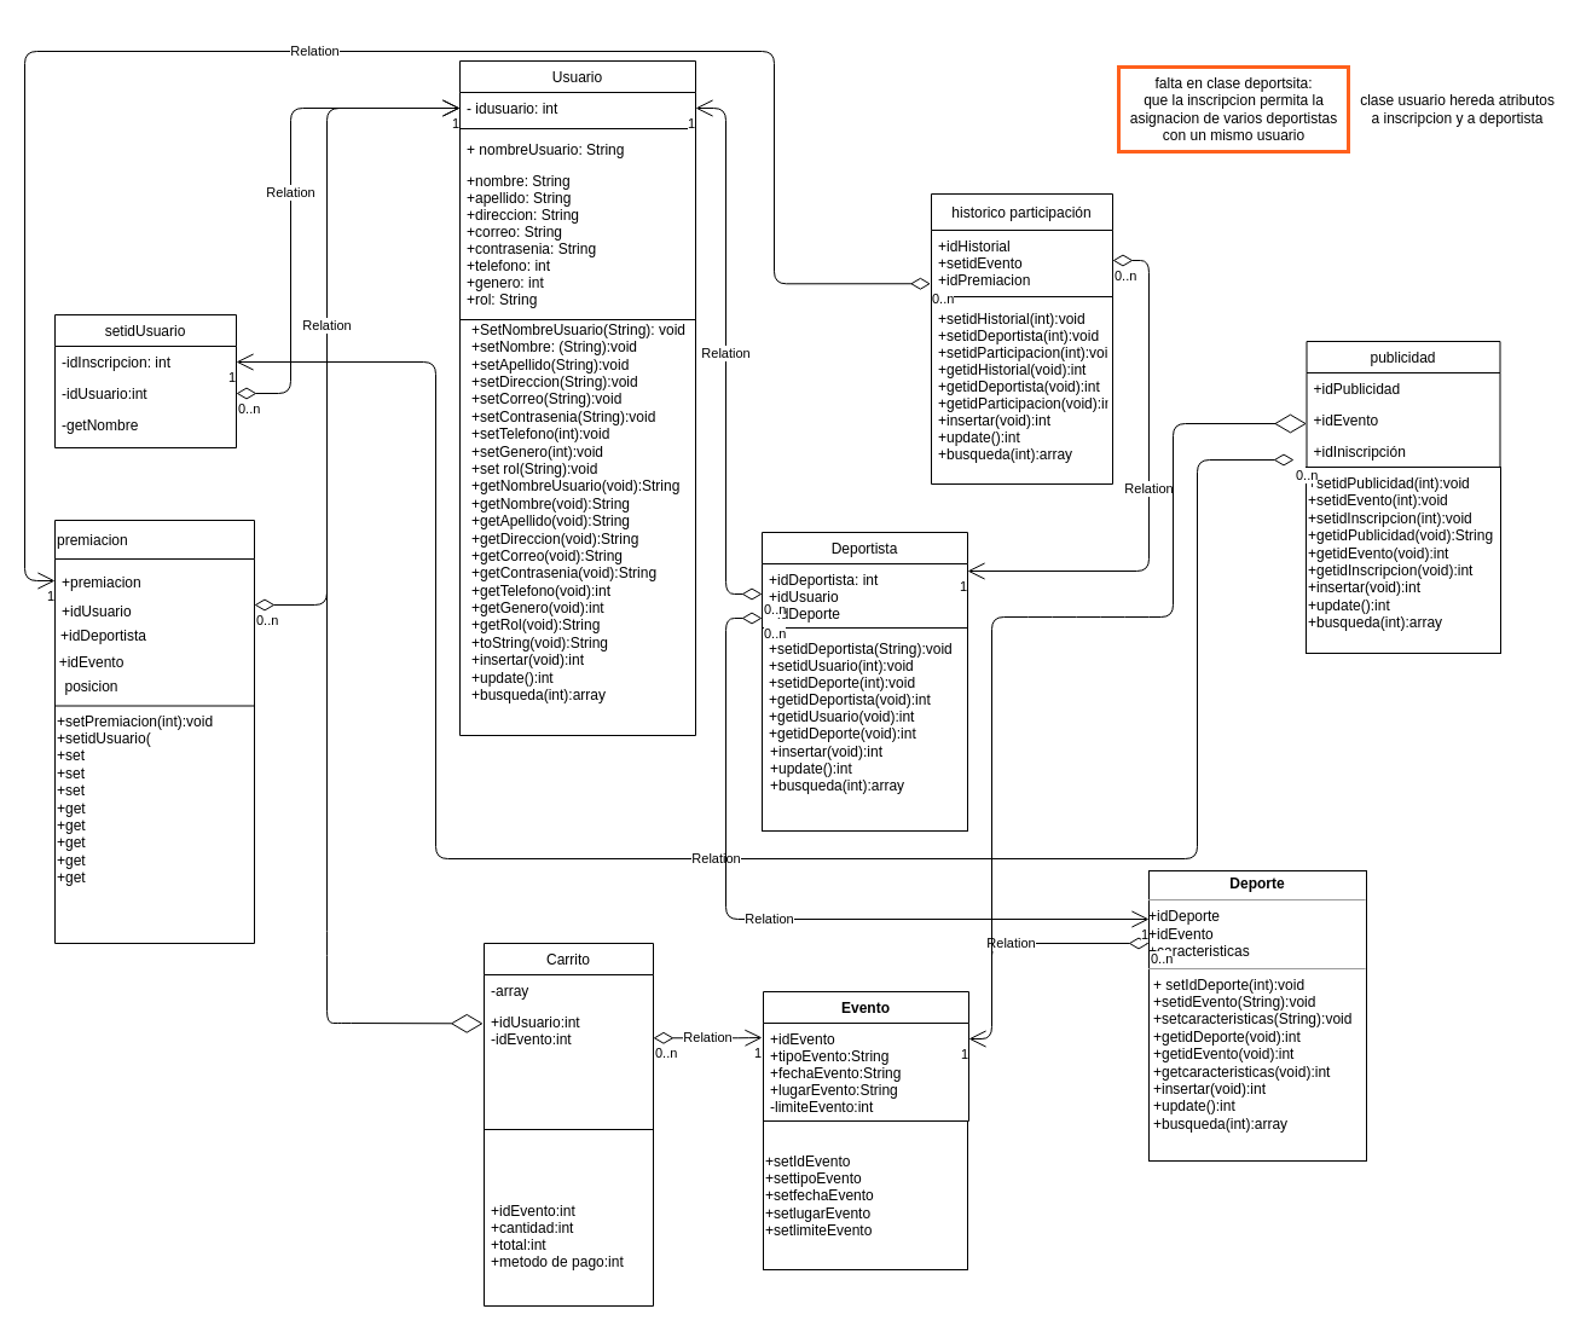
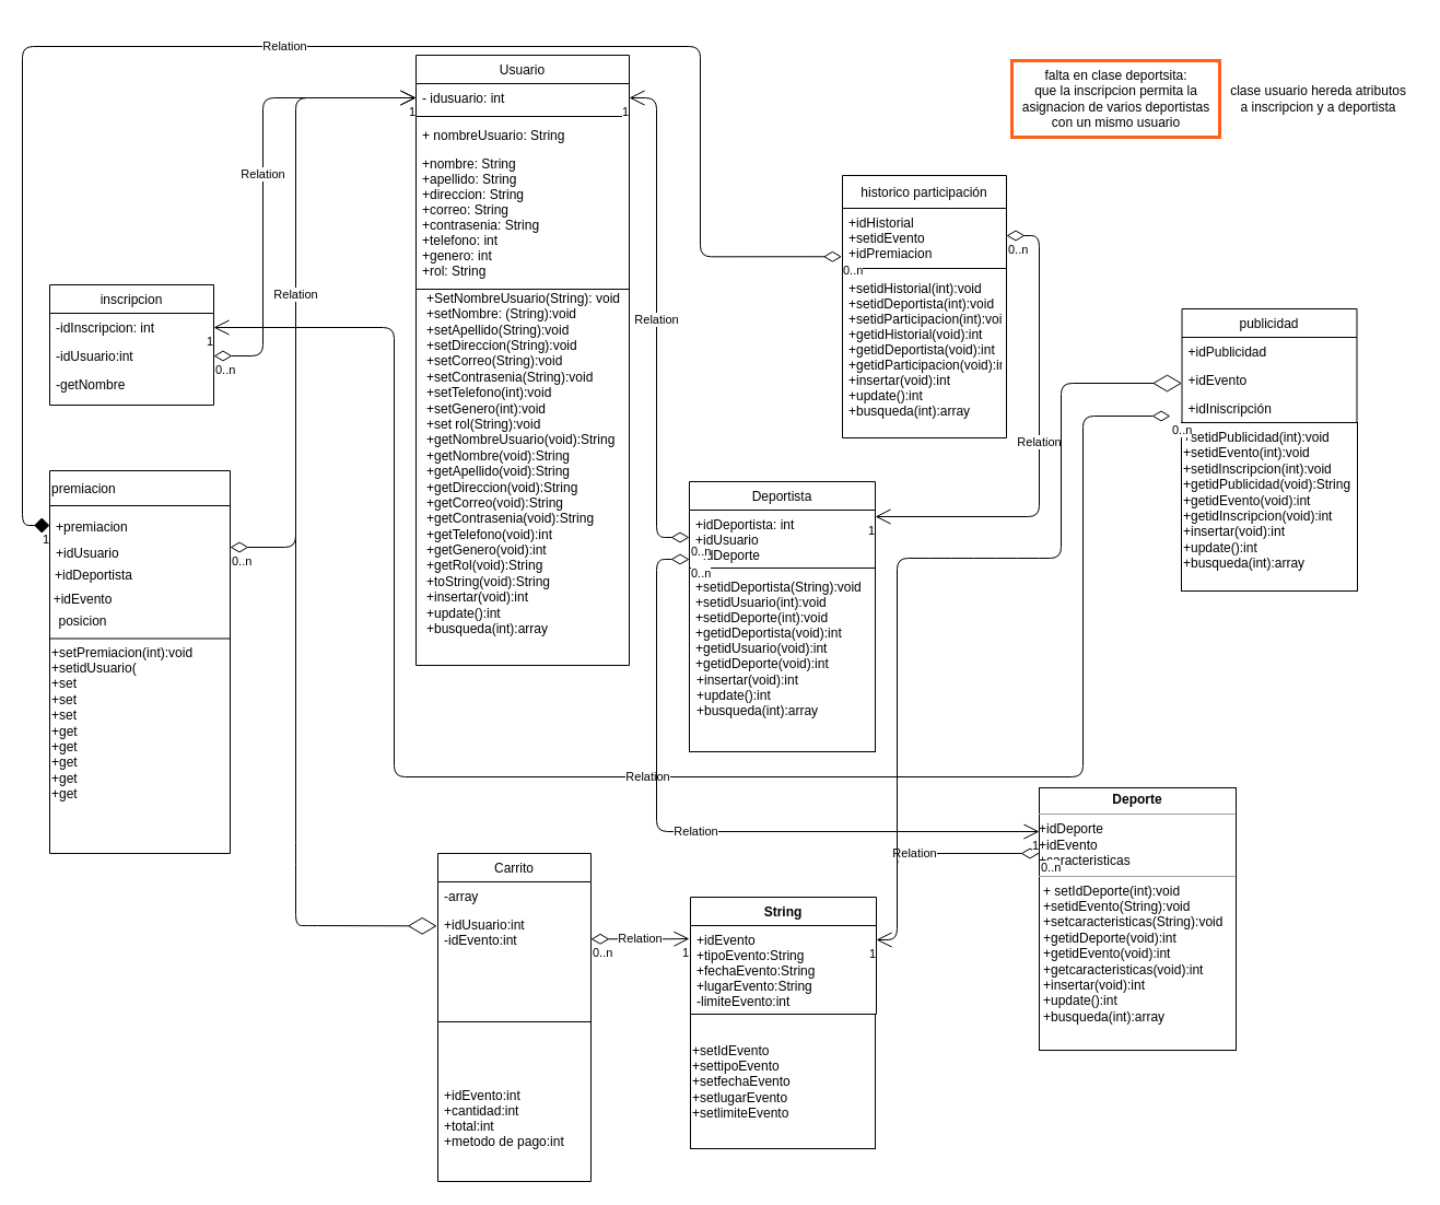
- <mxCell id="61" value="setidUsuario " style="swimlane;fontStyle=0;childLayout=stackLayout;horizontal=1;startSize=26;fillColor=none;horizontalStack=0;resizeParent=1;resizeParentMax=0;resizeLast=0;collapsible=1;marginBottom=0;" parent="1" vertex="1"><mxGeometry x="45" y="260" width="150" height="110" as="geometry" /></mxCell>
+ <mxCell id="61" value="inscripcion " style="swimlane;fontStyle=0;childLayout=stackLayout;horizontal=1;startSize=26;fillColor=none;horizontalStack=0;resizeParent=1;resizeParentMax=0;resizeLast=0;collapsible=1;marginBottom=0;" parent="1" vertex="1"><mxGeometry x="45" y="260" width="150" height="110" as="geometry" /></mxCell>
- <mxCell id="44" value="Relation" style="endArrow=open;html=1;endSize=12;startArrow=diamondThin;startSize=14;startFill=0;edgeStyle=orthogonalEdgeStyle;entryX=0;entryY=0.5;entryDx=0;entryDy=0;exitX=-0.004;exitY=0.885;exitDx=0;exitDy=0;exitPerimeter=0;" edge="1" parent="1" source="41" target="23"><mxGeometry relative="1" as="geometry"><mxPoint x="739.94" y="232" as="sourcePoint" /><mxPoint x="40" y="480" as="targetPoint" /><Array as="points"><mxPoint x="640" y="234" /><mxPoint x="640" y="42" /><mxPoint x="20" y="42" /><mxPoint x="20" y="480" /></Array></mxGeometry></mxCell>
+ <mxCell id="44" value="Relation" style="endArrow=diamond;html=1;endSize=12;startArrow=diamondThin;startSize=14;startFill=0;edgeStyle=orthogonalEdgeStyle;entryX=0;entryY=0.5;entryDx=0;entryDy=0;exitX=-0.004;exitY=0.885;exitDx=0;exitDy=0;exitPerimeter=0;" edge="1" parent="1" source="41" target="23"><mxGeometry relative="1" as="geometry"><mxPoint x="739.94" y="232" as="sourcePoint" /><mxPoint x="40" y="480" as="targetPoint" /><Array as="points"><mxPoint x="640" y="234" /><mxPoint x="640" y="42" /><mxPoint x="20" y="42" /><mxPoint x="20" y="480" /></Array></mxGeometry></mxCell>
- <mxCell id="34" value="Evento" style="swimlane;fontStyle=1;align=center;verticalAlign=top;childLayout=stackLayout;horizontal=1;startSize=26;horizontalStack=0;resizeParent=1;resizeParentMax=0;resizeLast=0;collapsible=1;marginBottom=0;" parent="1" vertex="1"><mxGeometry x="631" y="820" width="170" height="107" as="geometry" /></mxCell>
+ <mxCell id="34" value="String" style="swimlane;fontStyle=1;align=center;verticalAlign=top;childLayout=stackLayout;horizontal=1;startSize=26;horizontalStack=0;resizeParent=1;resizeParentMax=0;resizeLast=0;collapsible=1;marginBottom=0;" parent="1" vertex="1"><mxGeometry x="631" y="820" width="170" height="107" as="geometry" /></mxCell>
